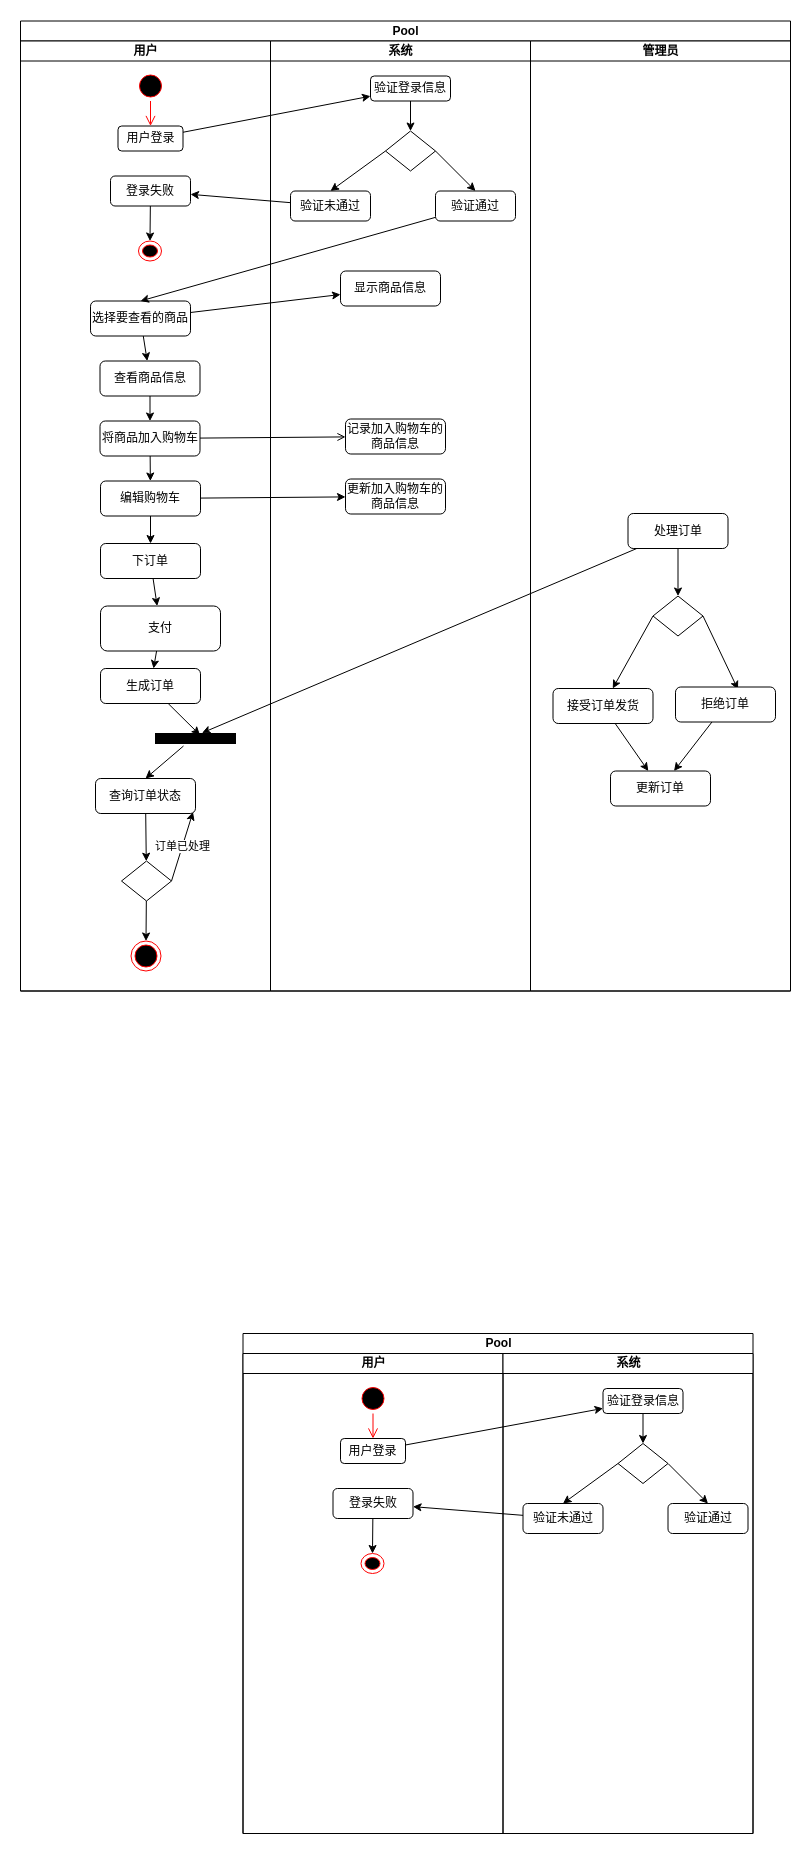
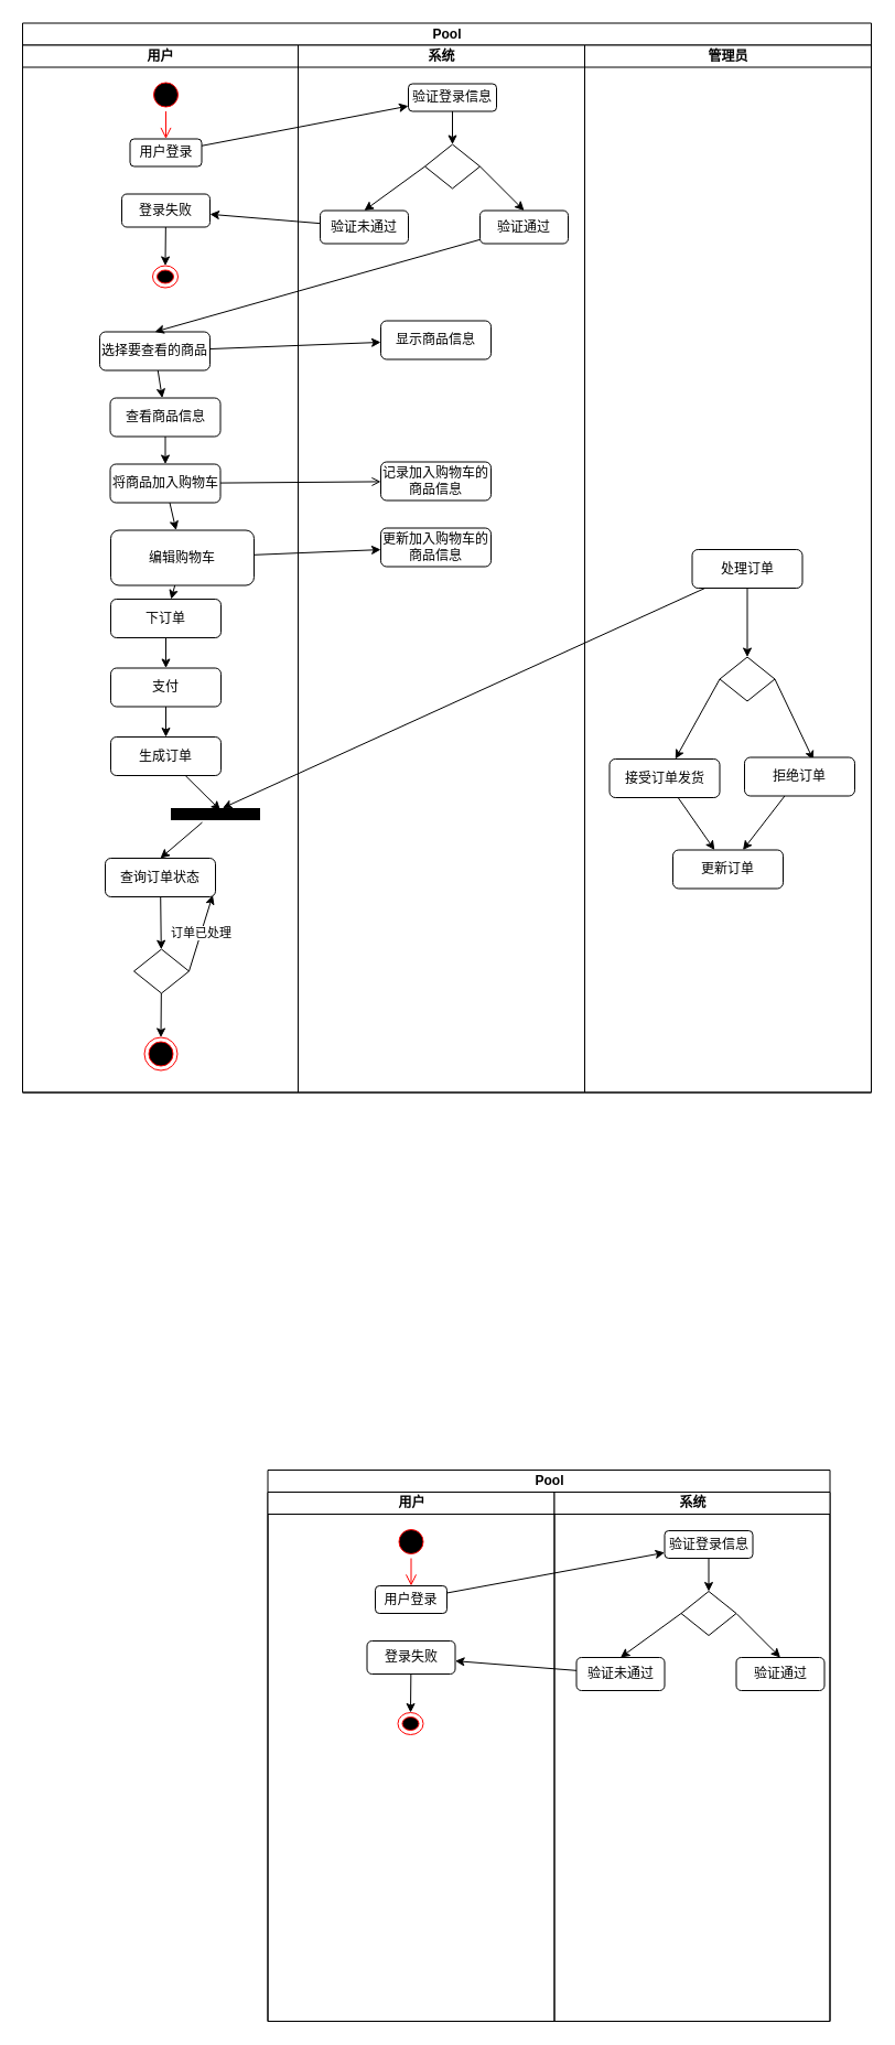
- <mxCell id="41" value="显示商品信息" style="rounded=1;whiteSpace=wrap;html=1;" vertex="1" parent="33"><mxGeometry x="70" y="230" width="100" height="35" as="geometry" /></mxCell>
+ <mxCell id="41" value="显示商品信息" style="rounded=1;whiteSpace=wrap;html=1;" vertex="1" parent="33"><mxGeometry x="75" y="250" width="100" height="35" as="geometry" /></mxCell>
- <mxCell id="18" value="编辑购物车" style="rounded=1;whiteSpace=wrap;html=1;" vertex="1" parent="4"><mxGeometry x="80" y="440" width="100" height="35" as="geometry" /></mxCell>
+ <mxCell id="18" value="编辑购物车" style="rounded=1;whiteSpace=wrap;html=1;" vertex="1" parent="4"><mxGeometry x="80" y="440" width="130" height="50" as="geometry" /></mxCell>
- <mxCell id="51" value="处理订单" style="rounded=1;whiteSpace=wrap;html=1;" vertex="1" parent="49"><mxGeometry x="97.5" y="472.5" width="100" height="35" as="geometry" /></mxCell>
+ <mxCell id="51" value="处理订单" style="rounded=1;whiteSpace=wrap;html=1;" vertex="1" parent="49"><mxGeometry x="97.5" y="457.5" width="100" height="35" as="geometry" /></mxCell>
- <mxCell id="22" value="支付" style="rounded=1;whiteSpace=wrap;html=1;" vertex="1" parent="4"><mxGeometry x="80" y="565" width="120" height="45" as="geometry" /></mxCell>
+ <mxCell id="22" value="支付" style="rounded=1;whiteSpace=wrap;html=1;" vertex="1" parent="4"><mxGeometry x="80" y="565" width="100" height="35" as="geometry" /></mxCell>
